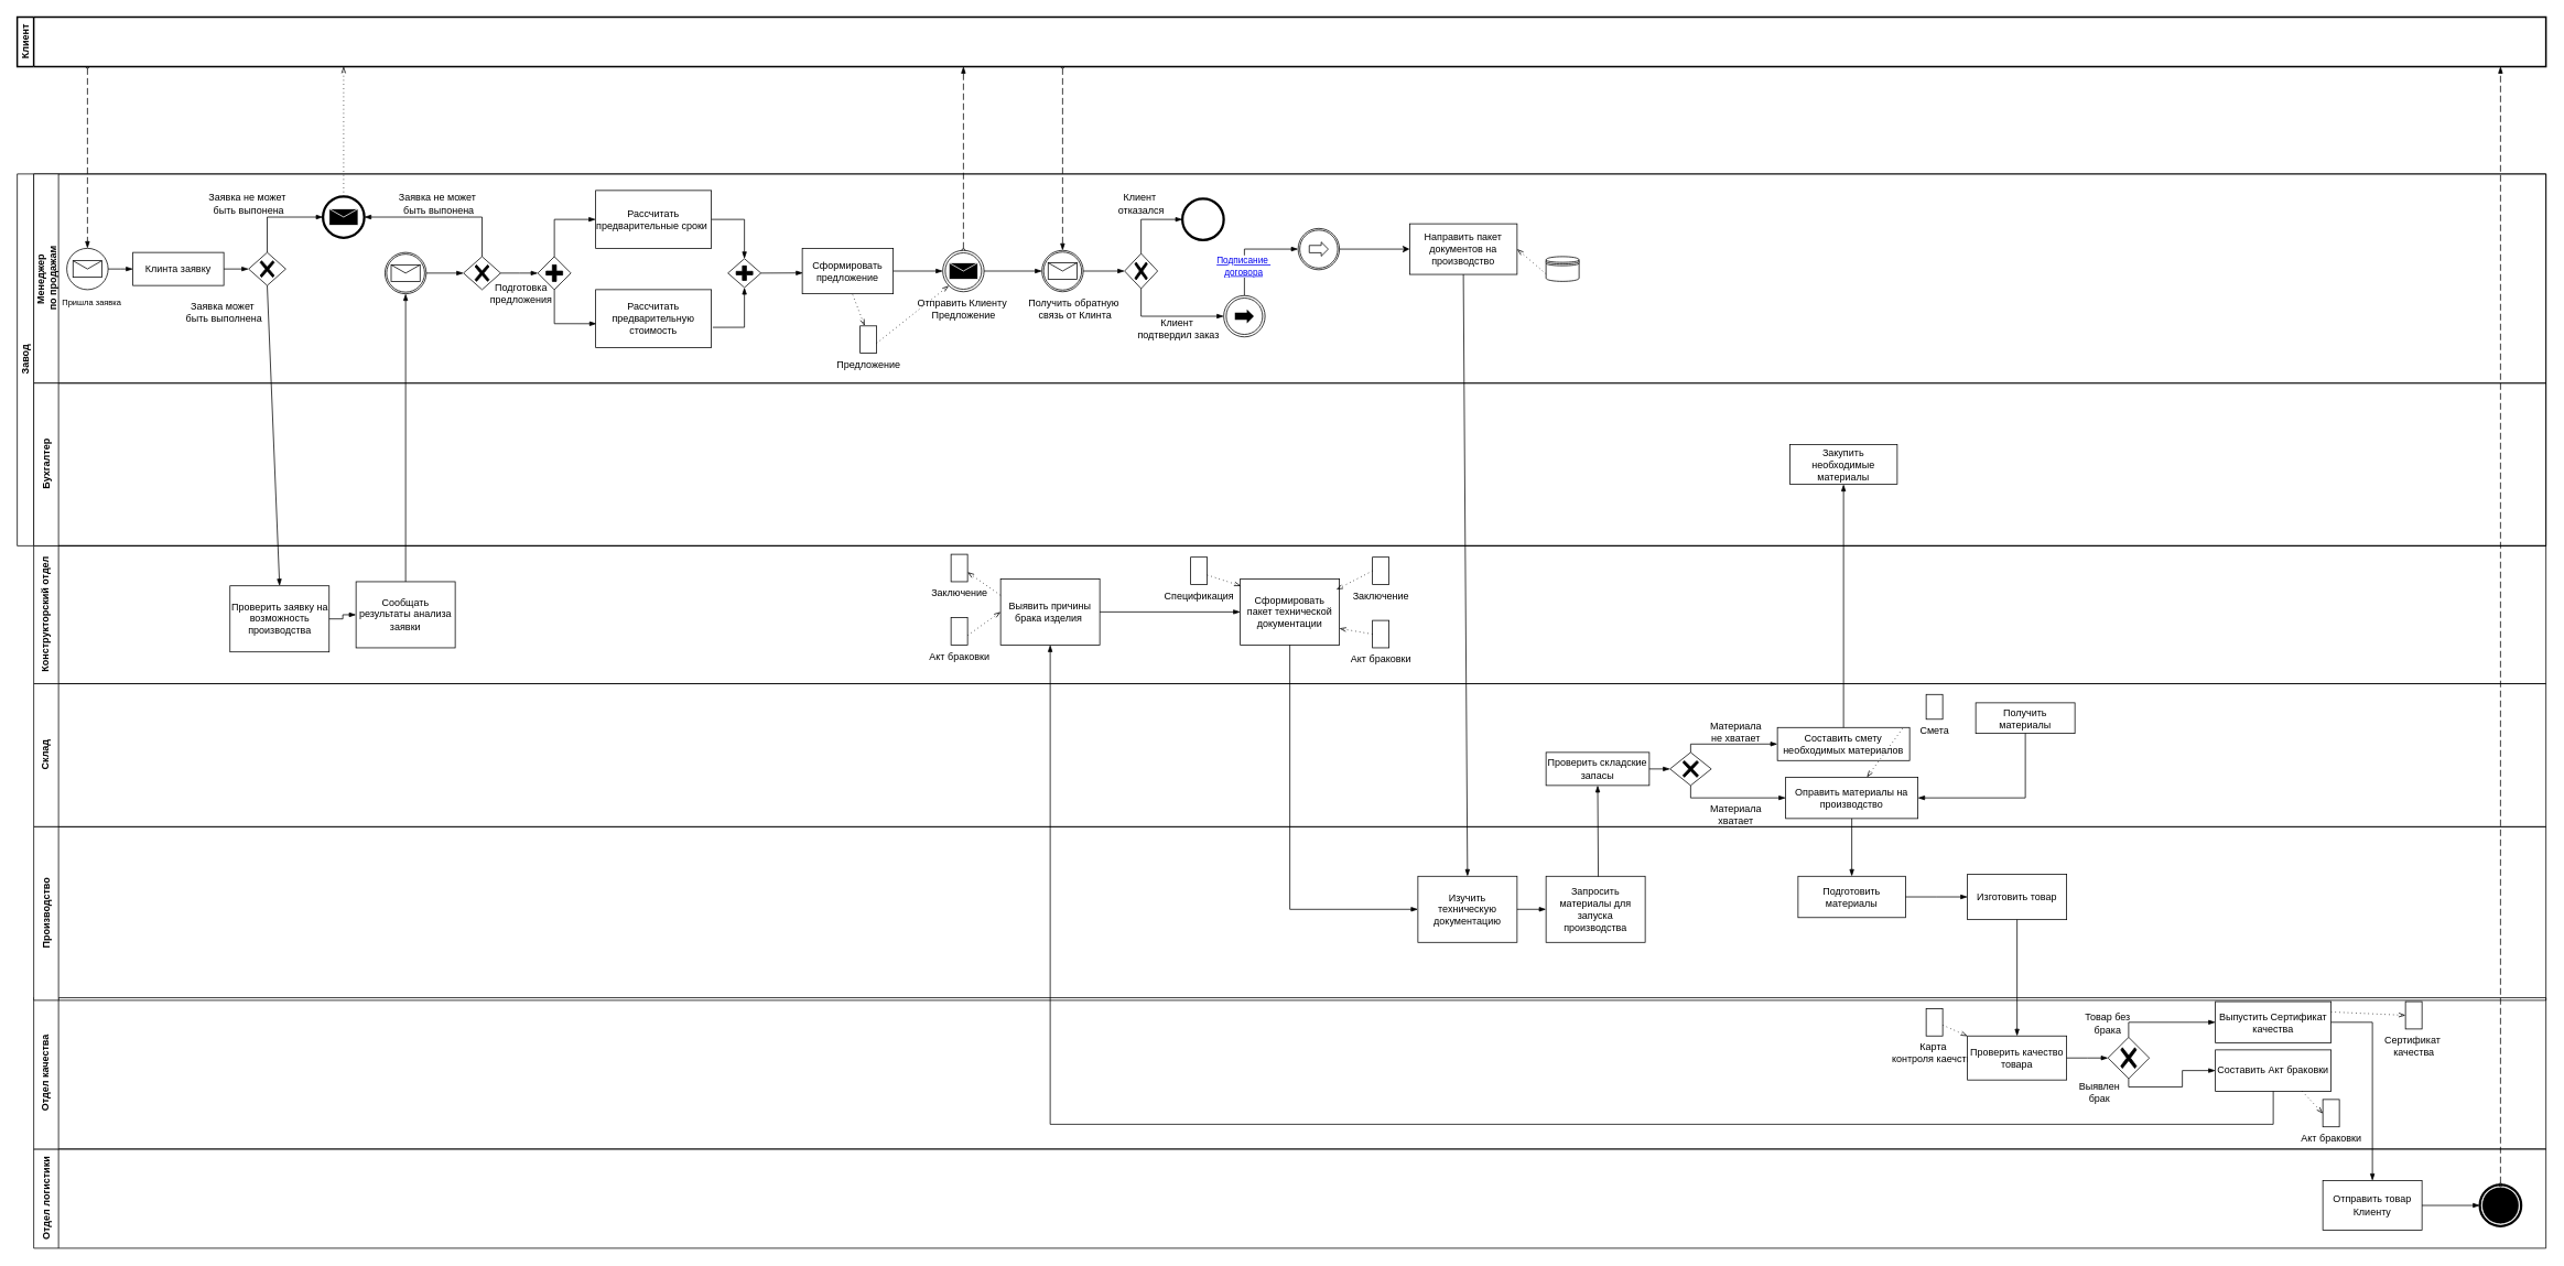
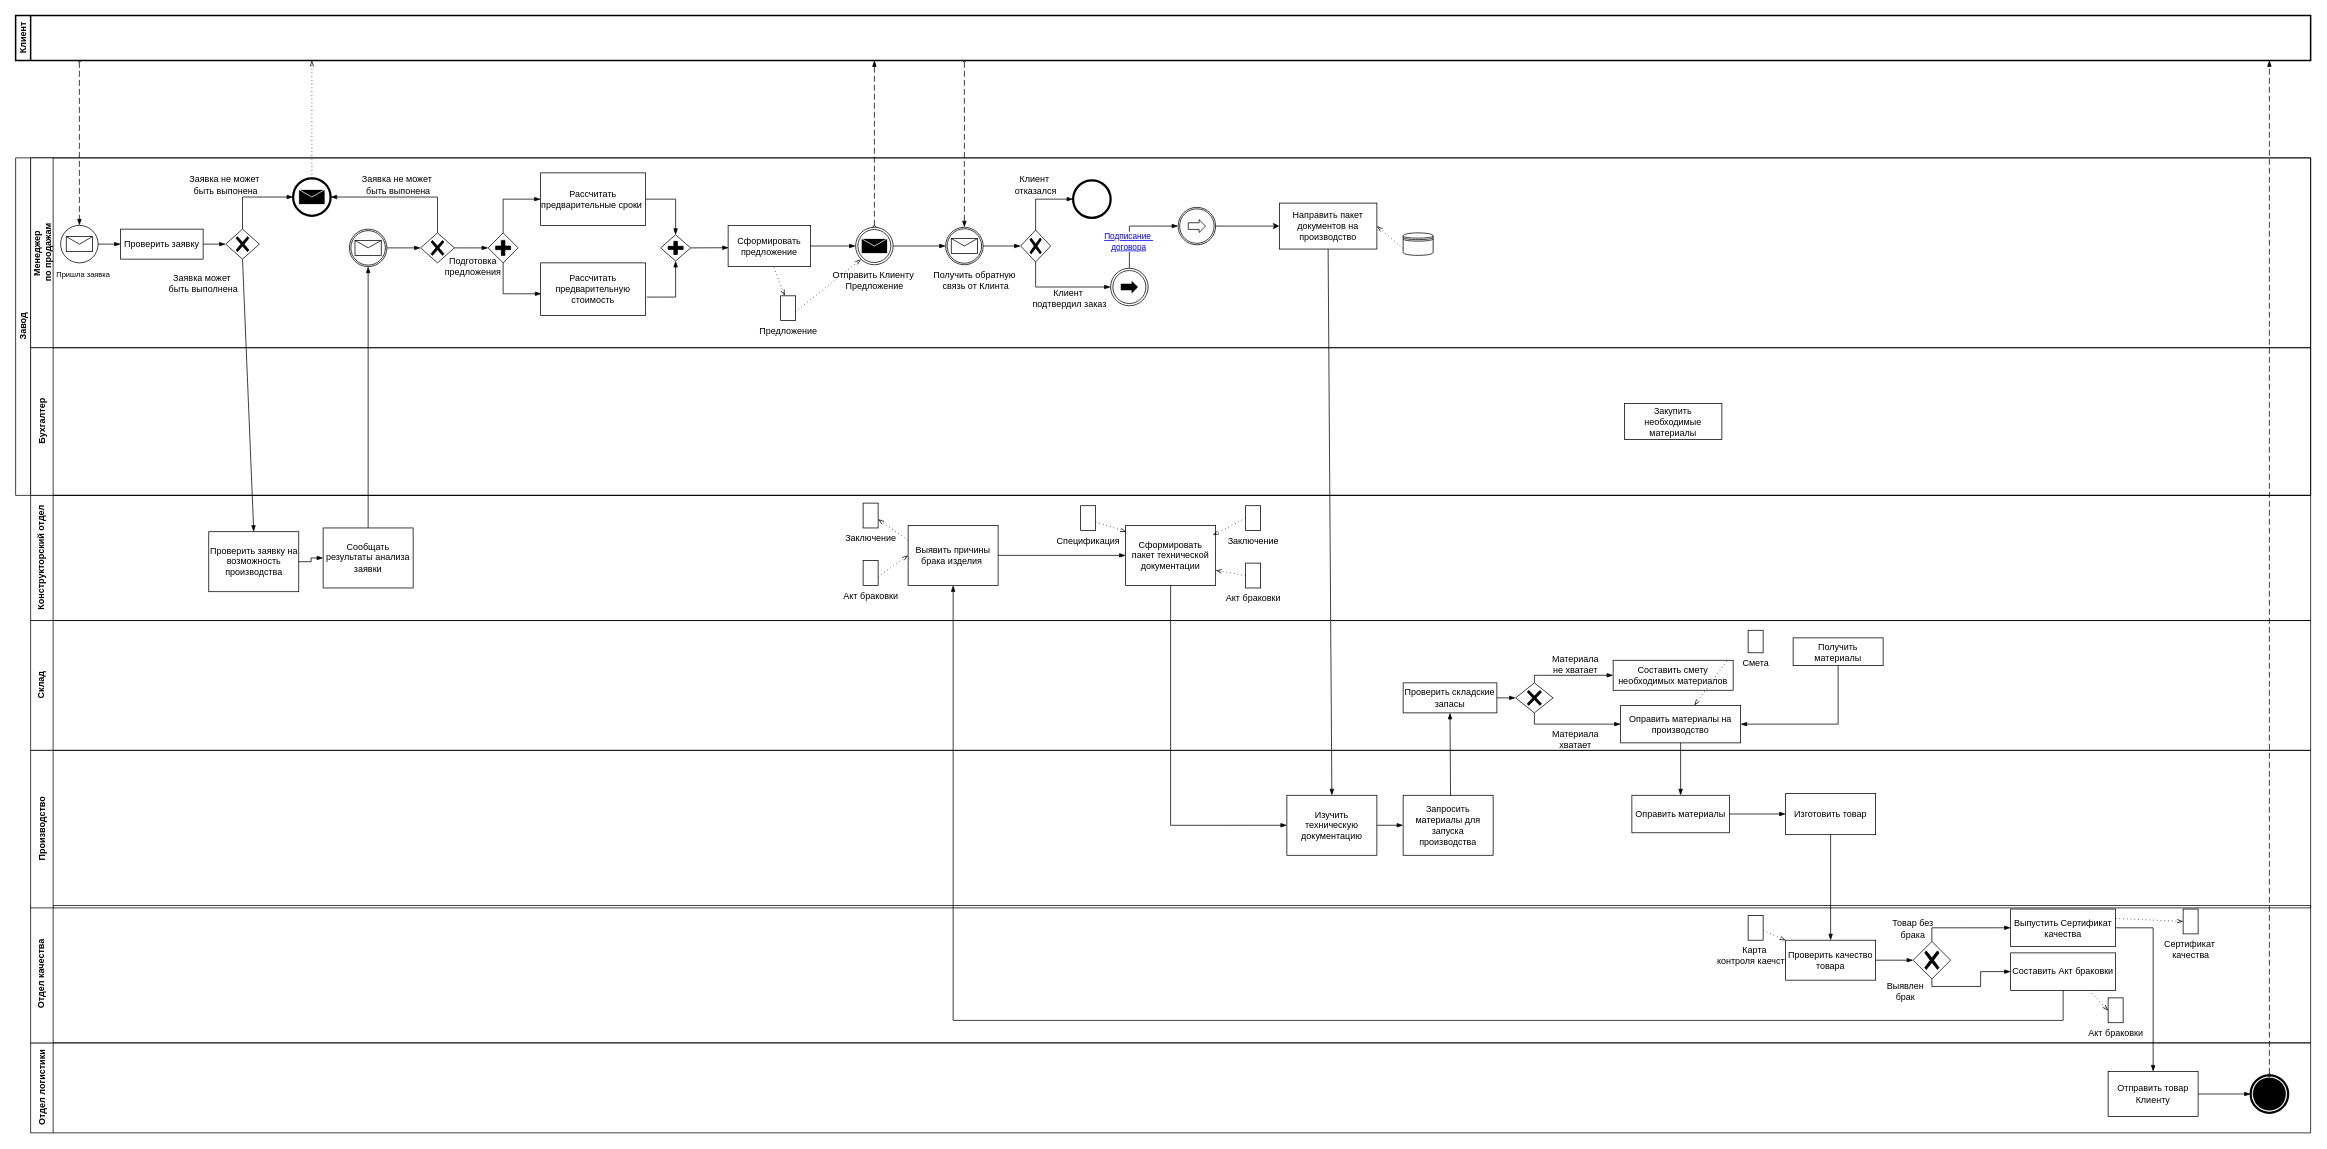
- <mxCell id="62" value="Клинта заявку" style="points=[[0.25,0,0],[0.5,0,0],[0.75,0,0],[1,0.25,0],[1,0.5,0],[1,0.75,0],[0.75,1,0],[0.5,1,0],[0.25,1,0],[0,0.75,0],[0,0.5,0],[0,0.25,0]];shape=mxgraph.bpmn.task2;whiteSpace=wrap;rectStyle=rounded;size=10;html=1;container=1;expand=0;collapsible=0;taskMarker=abstract;" parent="59" vertex="1"><mxGeometry x="120" y="95" width="110" height="40" as="geometry" /></mxCell>
+ <mxCell id="62" value="Проверить заявку" style="points=[[0.25,0,0],[0.5,0,0],[0.75,0,0],[1,0.25,0],[1,0.5,0],[1,0.75,0],[0.75,1,0],[0.5,1,0],[0.25,1,0],[0,0.75,0],[0,0.5,0],[0,0.25,0]];shape=mxgraph.bpmn.task2;whiteSpace=wrap;rectStyle=rounded;size=10;html=1;container=1;expand=0;collapsible=0;taskMarker=abstract;" parent="59" vertex="1"><mxGeometry x="120" y="95" width="110" height="40" as="geometry" /></mxCell>
- <mxCell id="116" value="" style="fontSize=12;html=1;endArrow=blockThin;endFill=1;rounded=0;exitX=0.5;exitY=0;exitDx=0;exitDy=0;exitPerimeter=0;entryX=0.5;entryY=1;entryDx=0;entryDy=0;entryPerimeter=0;" parent="110" source="115" target="117" edge="1"><mxGeometry width="160" relative="1" as="geometry"><mxPoint x="1510" y="426.74" as="sourcePoint" /><mxPoint x="2188.59" y="130.53" as="targetPoint" /></mxGeometry></mxCell>
- <mxCell id="112" value="Подготовить материалы" style="points=[[0.25,0,0],[0.5,0,0],[0.75,0,0],[1,0.25,0],[1,0.5,0],[1,0.75,0],[0.75,1,0],[0.5,1,0],[0.25,1,0],[0,0.75,0],[0,0.5,0],[0,0.25,0]];shape=mxgraph.bpmn.task2;whiteSpace=wrap;rectStyle=rounded;size=10;html=1;container=1;expand=0;collapsible=0;taskMarker=abstract;" parent="110" vertex="1"><mxGeometry x="2135" y="596.74" width="130" height="50" as="geometry" /></mxCell>
+ <mxCell id="112" value="Оправить материалы" style="points=[[0.25,0,0],[0.5,0,0],[0.75,0,0],[1,0.25,0],[1,0.5,0],[1,0.75,0],[0.75,1,0],[0.5,1,0],[0.25,1,0],[0,0.75,0],[0,0.5,0],[0,0.25,0]];shape=mxgraph.bpmn.task2;whiteSpace=wrap;rectStyle=rounded;size=10;html=1;container=1;expand=0;collapsible=0;taskMarker=abstract;" parent="110" vertex="1"><mxGeometry x="2135" y="596.74" width="130" height="50" as="geometry" /></mxCell>
